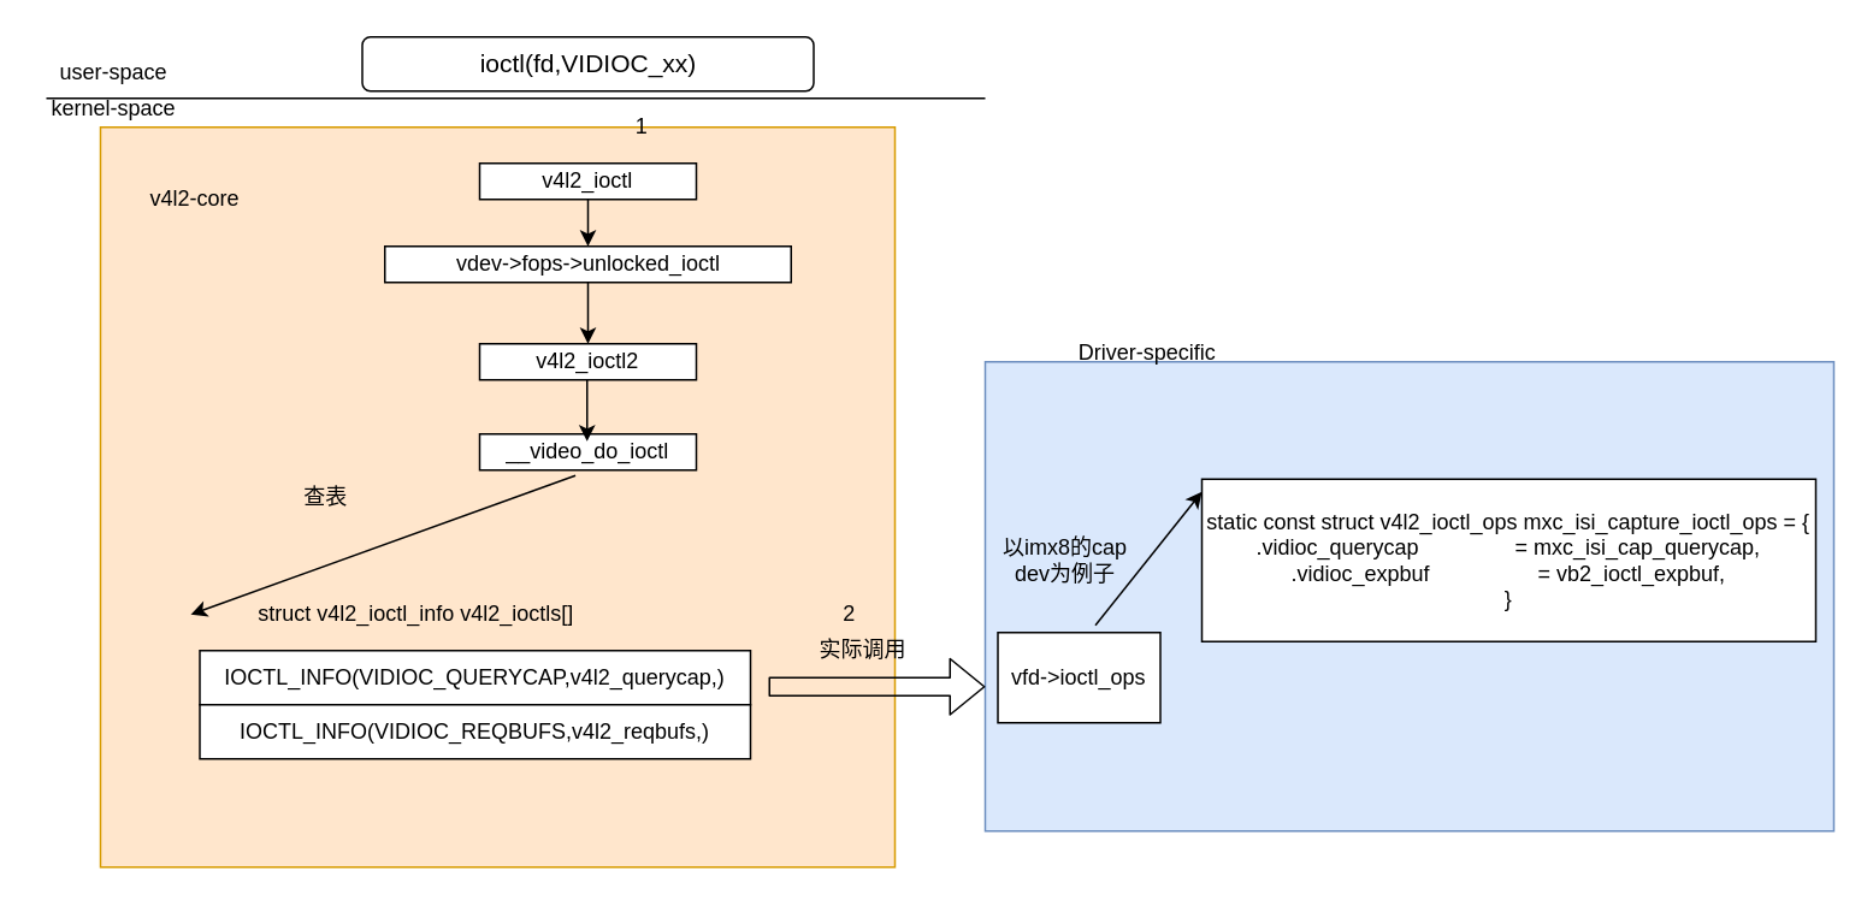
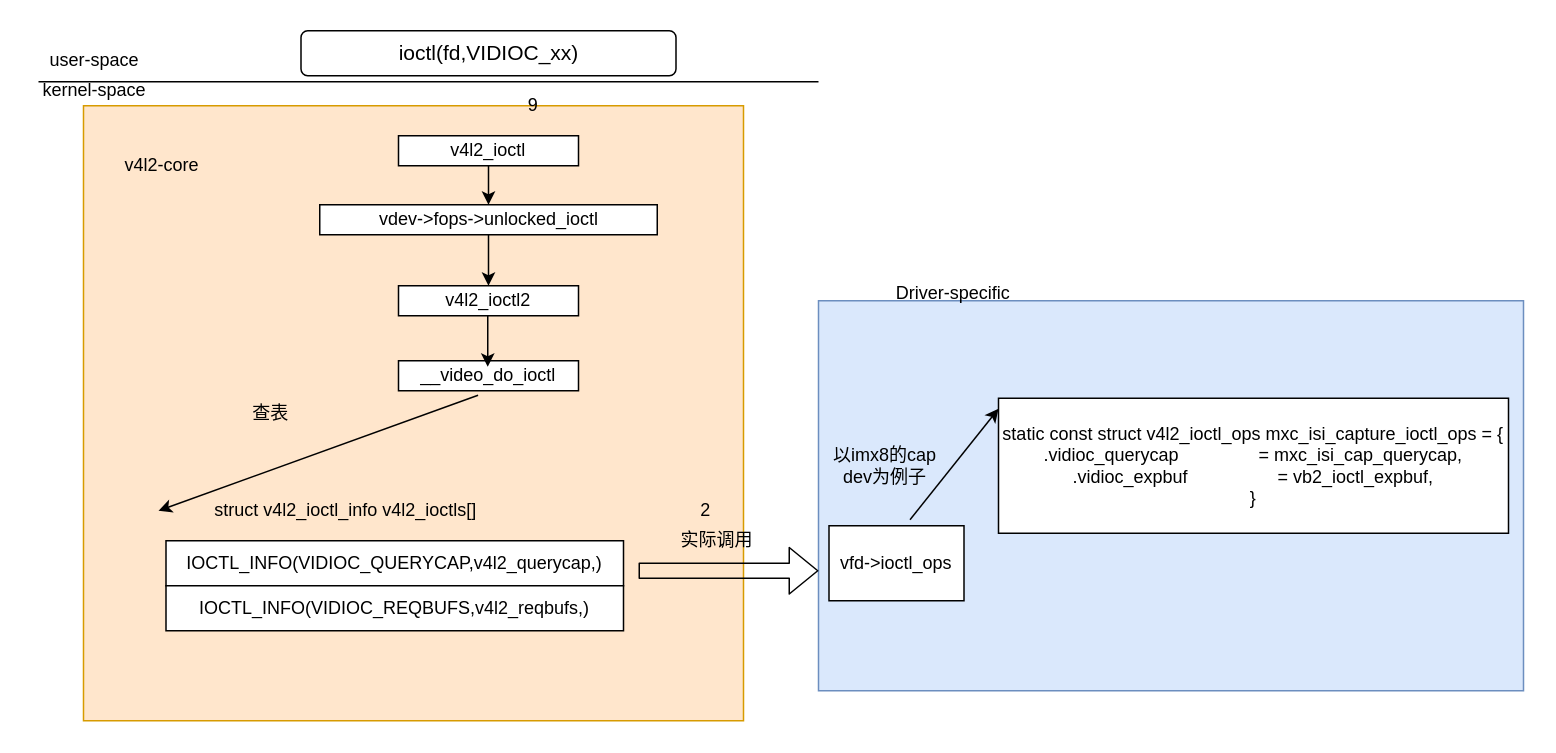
- <mxCell id="28" value="1" style="text;html=1;strokeColor=none;fillColor=none;align=center;verticalAlign=middle;whiteSpace=wrap;rounded=0;" vertex="1" parent="1"><mxGeometry x="335" y="60" width="40" height="20" as="geometry" /></mxCell>
+ <mxCell id="28" value="9" style="text;html=1;strokeColor=none;fillColor=none;align=center;verticalAlign=middle;whiteSpace=wrap;rounded=0;" vertex="1" parent="1"><mxGeometry x="335" y="60" width="40" height="20" as="geometry" /></mxCell>
